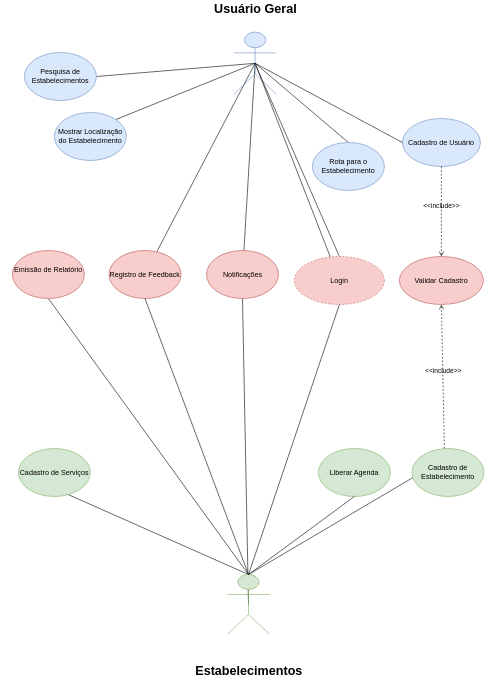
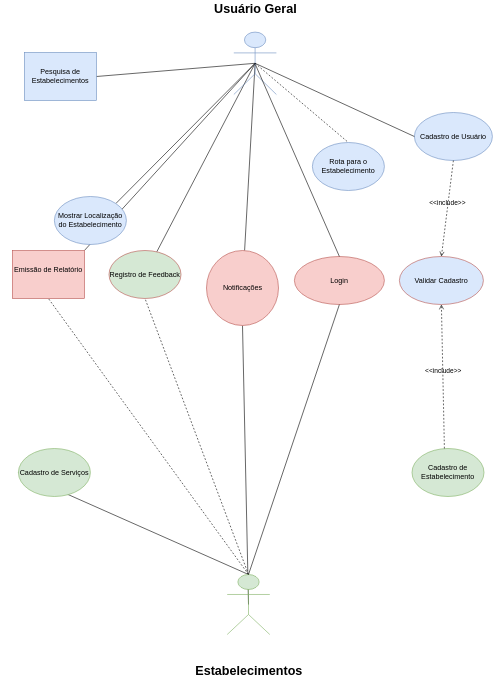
- <mxCell id="22" value="Pesquisa de Estabelecimentos" style="ellipse;whiteSpace=wrap;html=1;fillColor=#dae8fc;strokeColor=#6c8ebf;" parent="1" vertex="1"><mxGeometry x="40" y="54" width="120" height="80" as="geometry" /></mxCell>
+ <mxCell id="22" value="Pesquisa de Estabelecimentos" style="whiteSpace=wrap;html=1;fillColor=#dae8fc;strokeColor=#6c8ebf;rounded=0;" parent="1" vertex="1"><mxGeometry x="40" y="54" width="120" height="80" as="geometry" /></mxCell>
- <mxCell id="3" style="rounded=0;orthogonalLoop=1;jettySize=auto;html=1;entryX=0.5;entryY=0;entryDx=0;entryDy=0;endArrow=none;endFill=0;exitX=0.5;exitY=0.5;exitDx=0;exitDy=0;exitPerimeter=0;" parent="1" source="7" target="27" edge="1"><mxGeometry relative="1" as="geometry"><mxPoint x="390" y="124" as="sourcePoint" /></mxGeometry></mxCell>
+ <mxCell id="3" style="rounded=0;orthogonalLoop=1;jettySize=auto;html=1;entryX=0.5;entryY=0;entryDx=0;entryDy=0;endArrow=none;endFill=0;exitX=0.5;exitY=0.5;exitDx=0;exitDy=0;exitPerimeter=0;dashed=1;" parent="1" source="7" target="27" edge="1"><mxGeometry relative="1" as="geometry"><mxPoint x="390" y="124" as="sourcePoint" /></mxGeometry></mxCell>
- <mxCell id="26" value="Mostrar Localização do Estabelecimento" style="ellipse;whiteSpace=wrap;html=1;fillColor=#dae8fc;strokeColor=#6c8ebf;" parent="1" vertex="1"><mxGeometry x="90" y="154" width="120" height="80" as="geometry" /></mxCell>
+ <mxCell id="26" value="Mostrar Localização do Estabelecimento" style="ellipse;whiteSpace=wrap;html=1;fillColor=#dae8fc;strokeColor=#6c8ebf;" parent="1" vertex="1"><mxGeometry x="90" y="294" width="120" height="80" as="geometry" /></mxCell>
- <mxCell id="12" value="Cadastro de Usuário" style="ellipse;whiteSpace=wrap;html=1;fillColor=#dae8fc;strokeColor=#6c8ebf;" parent="1" vertex="1"><mxGeometry x="670" y="164" width="130" height="80" as="geometry" /></mxCell>
+ <mxCell id="12" value="Cadastro de Usuário" style="ellipse;whiteSpace=wrap;html=1;fillColor=#dae8fc;strokeColor=#6c8ebf;" parent="1" vertex="1"><mxGeometry x="690" y="154" width="130" height="80" as="geometry" /></mxCell>
- <mxCell id="4" style="rounded=0;orthogonalLoop=1;jettySize=auto;html=1;exitX=0.5;exitY=0.5;exitDx=0;exitDy=0;exitPerimeter=0;endArrow=none;endFill=0;" parent="1" source="7" target="17" edge="1"><mxGeometry relative="1" as="geometry" /></mxCell>
+ <mxCell id="4" style="rounded=0;orthogonalLoop=1;jettySize=auto;html=1;exitX=0.5;exitY=0.5;exitDx=0;exitDy=0;exitPerimeter=0;entryX=1;entryY=0;entryDx=0;entryDy=0;endArrow=none;endFill=0;" parent="1" source="7" target="23" edge="1"><mxGeometry relative="1" as="geometry" /></mxCell>
- <mxCell id="23" value="Emissão de Relatório&lt;div&gt;&lt;br&gt;&lt;/div&gt;" style="ellipse;whiteSpace=wrap;html=1;fillColor=#f8cecc;strokeColor=#b85450;" parent="1" vertex="1"><mxGeometry x="20" y="384" width="120" height="80" as="geometry" /></mxCell>
+ <mxCell id="23" value="Emissão de Relatório&lt;div&gt;&lt;br&gt;&lt;/div&gt;" style="whiteSpace=wrap;html=1;fillColor=#f8cecc;strokeColor=#b85450;rounded=0;" parent="1" vertex="1"><mxGeometry x="20" y="384" width="120" height="80" as="geometry" /></mxCell>
- <mxCell id="25" value="Registro de Feedback" style="ellipse;whiteSpace=wrap;html=1;fillColor=#f8cecc;strokeColor=#b85450;" parent="1" vertex="1"><mxGeometry x="181" y="384" width="120" height="80" as="geometry" /></mxCell>
+ <mxCell id="25" value="Registro de Feedback" style="ellipse;whiteSpace=wrap;html=1;fillColor=#d5e8d4;strokeColor=#b85450;" parent="1" vertex="1"><mxGeometry x="181" y="384" width="120" height="80" as="geometry" /></mxCell>
- <mxCell id="24" value="Notificações" style="ellipse;whiteSpace=wrap;html=1;fillColor=#f8cecc;strokeColor=#b85450;" parent="1" vertex="1"><mxGeometry x="343.5" y="384" width="120" height="80" as="geometry" /></mxCell>
+ <mxCell id="24" value="Notificações" style="ellipse;whiteSpace=wrap;html=1;fillColor=#f8cecc;strokeColor=#b85450;" parent="1" vertex="1"><mxGeometry x="343.5" y="384" width="120" height="125" as="geometry" /></mxCell>
- <mxCell id="17" value="Login" style="ellipse;whiteSpace=wrap;html=1;fillColor=#f8cecc;strokeColor=#b85450;dashed=1;" parent="1" vertex="1"><mxGeometry x="490" y="394" width="150" height="80" as="geometry" /></mxCell>
+ <mxCell id="17" value="Login" style="ellipse;whiteSpace=wrap;html=1;fillColor=#f8cecc;strokeColor=#b85450;" parent="1" vertex="1"><mxGeometry x="490" y="394" width="150" height="80" as="geometry" /></mxCell>
- <mxCell id="16" value="Validar&lt;span style=&quot;background-color: initial;&quot;&gt;&amp;nbsp;Cadastro&lt;/span&gt;" style="ellipse;whiteSpace=wrap;html=1;fillColor=#f8cecc;strokeColor=#b85450;" parent="1" vertex="1"><mxGeometry x="665" y="394" width="140" height="80" as="geometry" /></mxCell>
+ <mxCell id="16" value="Validar&lt;span style=&quot;background-color: initial;&quot;&gt;&amp;nbsp;Cadastro&lt;/span&gt;" style="ellipse;whiteSpace=wrap;html=1;fillColor=#dae8fc;strokeColor=#b85450;" parent="1" vertex="1"><mxGeometry x="665" y="394" width="140" height="80" as="geometry" /></mxCell>
- <mxCell id="28" style="rounded=0;orthogonalLoop=1;jettySize=auto;html=1;exitX=0.5;exitY=0;exitDx=0;exitDy=0;exitPerimeter=0;entryX=0.5;entryY=1;entryDx=0;entryDy=0;endArrow=none;endFill=0;" parent="1" source="11" target="25" edge="1"><mxGeometry relative="1" as="geometry" /></mxCell>
+ <mxCell id="28" style="rounded=0;orthogonalLoop=1;jettySize=auto;html=1;exitX=0.5;exitY=0;exitDx=0;exitDy=0;exitPerimeter=0;entryX=0.5;entryY=1;entryDx=0;entryDy=0;endArrow=none;endFill=0;dashed=1;" parent="1" source="11" target="25" edge="1"><mxGeometry relative="1" as="geometry" /></mxCell>
- <mxCell id="9" style="rounded=0;orthogonalLoop=1;jettySize=auto;html=1;entryX=0.5;entryY=1;entryDx=0;entryDy=0;endArrow=none;endFill=0;exitX=0.5;exitY=0;exitDx=0;exitDy=0;exitPerimeter=0;" parent="1" source="11" target="23" edge="1"><mxGeometry relative="1" as="geometry"><mxPoint x="426" y="964" as="sourcePoint" /></mxGeometry></mxCell>
+ <mxCell id="9" style="rounded=0;orthogonalLoop=1;jettySize=auto;html=1;entryX=0.5;entryY=1;entryDx=0;entryDy=0;endArrow=none;endFill=0;exitX=0.5;exitY=0;exitDx=0;exitDy=0;exitPerimeter=0;dashed=1;" parent="1" source="11" target="23" edge="1"><mxGeometry relative="1" as="geometry"><mxPoint x="426" y="964" as="sourcePoint" /></mxGeometry></mxCell>
- <mxCell id="29" value="Liberar Agenda" style="ellipse;whiteSpace=wrap;html=1;fillColor=#d5e8d4;strokeColor=#82b366;" parent="1" vertex="1"><mxGeometry x="530" y="714" width="120" height="80" as="geometry" /></mxCell>
- <mxCell id="15" value="" style="endArrow=none;html=1;rounded=0;entryX=0.011;entryY=0.608;entryDx=0;entryDy=0;entryPerimeter=0;exitX=0.5;exitY=0;exitDx=0;exitDy=0;exitPerimeter=0;" parent="1" source="11" target="13" edge="1"><mxGeometry width="50" height="50" relative="1" as="geometry"><mxPoint x="426" y="964" as="sourcePoint" /><mxPoint x="380" y="624" as="targetPoint" /></mxGeometry></mxCell>
- <mxCell id="30" value="" style="endArrow=none;html=1;rounded=0;entryX=0.5;entryY=1;entryDx=0;entryDy=0;exitX=0.5;exitY=0;exitDx=0;exitDy=0;exitPerimeter=0;" parent="1" source="11" target="29" edge="1"><mxGeometry width="50" height="50" relative="1" as="geometry"><mxPoint x="370" y="674" as="sourcePoint" /><mxPoint x="520" y="804" as="targetPoint" /></mxGeometry></mxCell>
